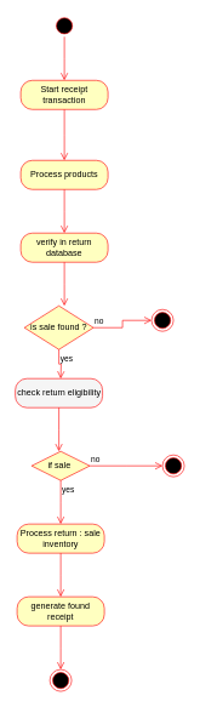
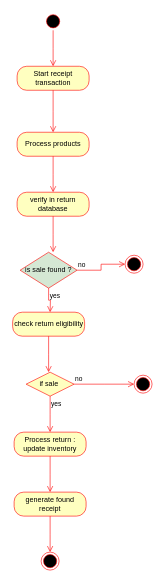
- <mxCell id="10" value="is sale found ?" style="rhombus;whiteSpace=wrap;html=1;fontColor=#000000;fillColor=#ffffc0;strokeColor=#ff0000;" vertex="1" parent="1"><mxGeometry x="33" y="420" width="95" height="60" as="geometry" /></mxCell>
+ <mxCell id="10" value="is sale found ?" style="rhombus;whiteSpace=wrap;html=1;fontColor=#000000;fillColor=#d5e8d4;strokeColor=#ff0000;" vertex="1" parent="1"><mxGeometry x="33" y="420" width="95" height="60" as="geometry" /></mxCell>
- <mxCell id="13" value="check return eligibility" style="rounded=1;whiteSpace=wrap;html=1;arcSize=40;fontColor=#000000;fillColor=#f5f5f5;strokeColor=#ff0000;" vertex="1" parent="1"><mxGeometry x="20.5" y="520" width="120" height="40" as="geometry" /></mxCell>
+ <mxCell id="13" value="check return eligibility" style="rounded=1;whiteSpace=wrap;html=1;arcSize=40;fontColor=#000000;fillColor=#ffffc0;strokeColor=#ff0000;" vertex="1" parent="1"><mxGeometry x="20.5" y="520" width="120" height="40" as="geometry" /></mxCell>
- <mxCell id="18" value="Process return : sale inventory" style="rounded=1;whiteSpace=wrap;html=1;arcSize=40;fontColor=#000000;fillColor=#ffffc0;strokeColor=#ff0000;" vertex="1" parent="1"><mxGeometry x="23" y="720" width="120" height="40" as="geometry" /></mxCell>
+ <mxCell id="18" value="Process return : update inventory" style="rounded=1;whiteSpace=wrap;html=1;arcSize=40;fontColor=#000000;fillColor=#ffffc0;strokeColor=#ff0000;" vertex="1" parent="1"><mxGeometry x="23" y="720" width="120" height="40" as="geometry" /></mxCell>
